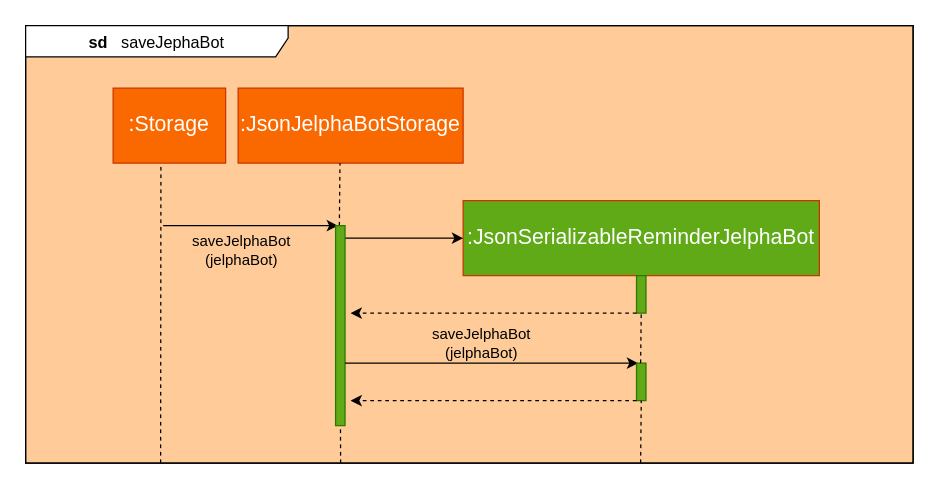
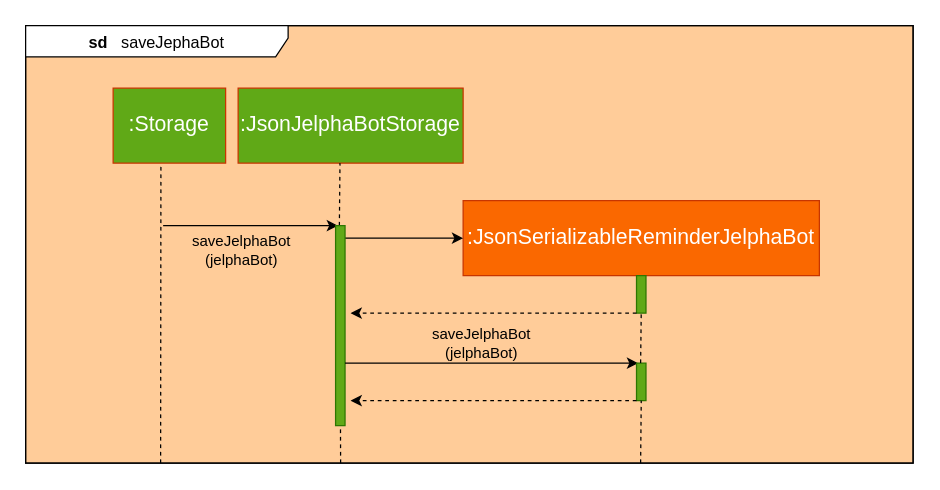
- <mxCell id="4" value=":Storage" style="rounded=0;whiteSpace=wrap;html=1;fontFamily=Helvetica;fillColor=#fa6800;strokeColor=#C73500;fontColor=#ffffff;fontSize=17;" parent="1" vertex="1"><mxGeometry x="90" y="70" width="90" height="60" as="geometry" /></mxCell>
+ <mxCell id="4" value=":Storage" style="rounded=0;whiteSpace=wrap;html=1;fontFamily=Helvetica;fillColor=#60a917;strokeColor=#C73500;fontColor=#ffffff;fontSize=17;" parent="1" vertex="1"><mxGeometry x="90" y="70" width="90" height="60" as="geometry" /></mxCell>
- <mxCell id="5" value=":JsonJelphaBotStorage" style="rounded=0;whiteSpace=wrap;html=1;fontFamily=Helvetica;fillColor=#fa6800;strokeColor=#C73500;fontColor=#ffffff;fontSize=17;" parent="1" vertex="1"><mxGeometry x="190" y="70" width="180" height="60" as="geometry" /></mxCell>
+ <mxCell id="5" value=":JsonJelphaBotStorage" style="rounded=0;whiteSpace=wrap;html=1;fontFamily=Helvetica;fillColor=#60a917;strokeColor=#C73500;fontColor=#ffffff;fontSize=17;" parent="1" vertex="1"><mxGeometry x="190" y="70" width="180" height="60" as="geometry" /></mxCell>
- <mxCell id="6" value=":JsonSerializableReminderJelphaBot" style="rounded=0;whiteSpace=wrap;html=1;fontFamily=Helvetica;fillColor=#60a917;strokeColor=#C73500;fontColor=#ffffff;fontSize=17;" parent="1" vertex="1"><mxGeometry x="370" y="160" width="285" height="60" as="geometry" /></mxCell>
+ <mxCell id="6" value=":JsonSerializableReminderJelphaBot" style="rounded=0;whiteSpace=wrap;html=1;fontFamily=Helvetica;fillColor=#fa6800;strokeColor=#C73500;fontColor=#ffffff;fontSize=17;" parent="1" vertex="1"><mxGeometry x="370" y="160" width="285" height="60" as="geometry" /></mxCell>
